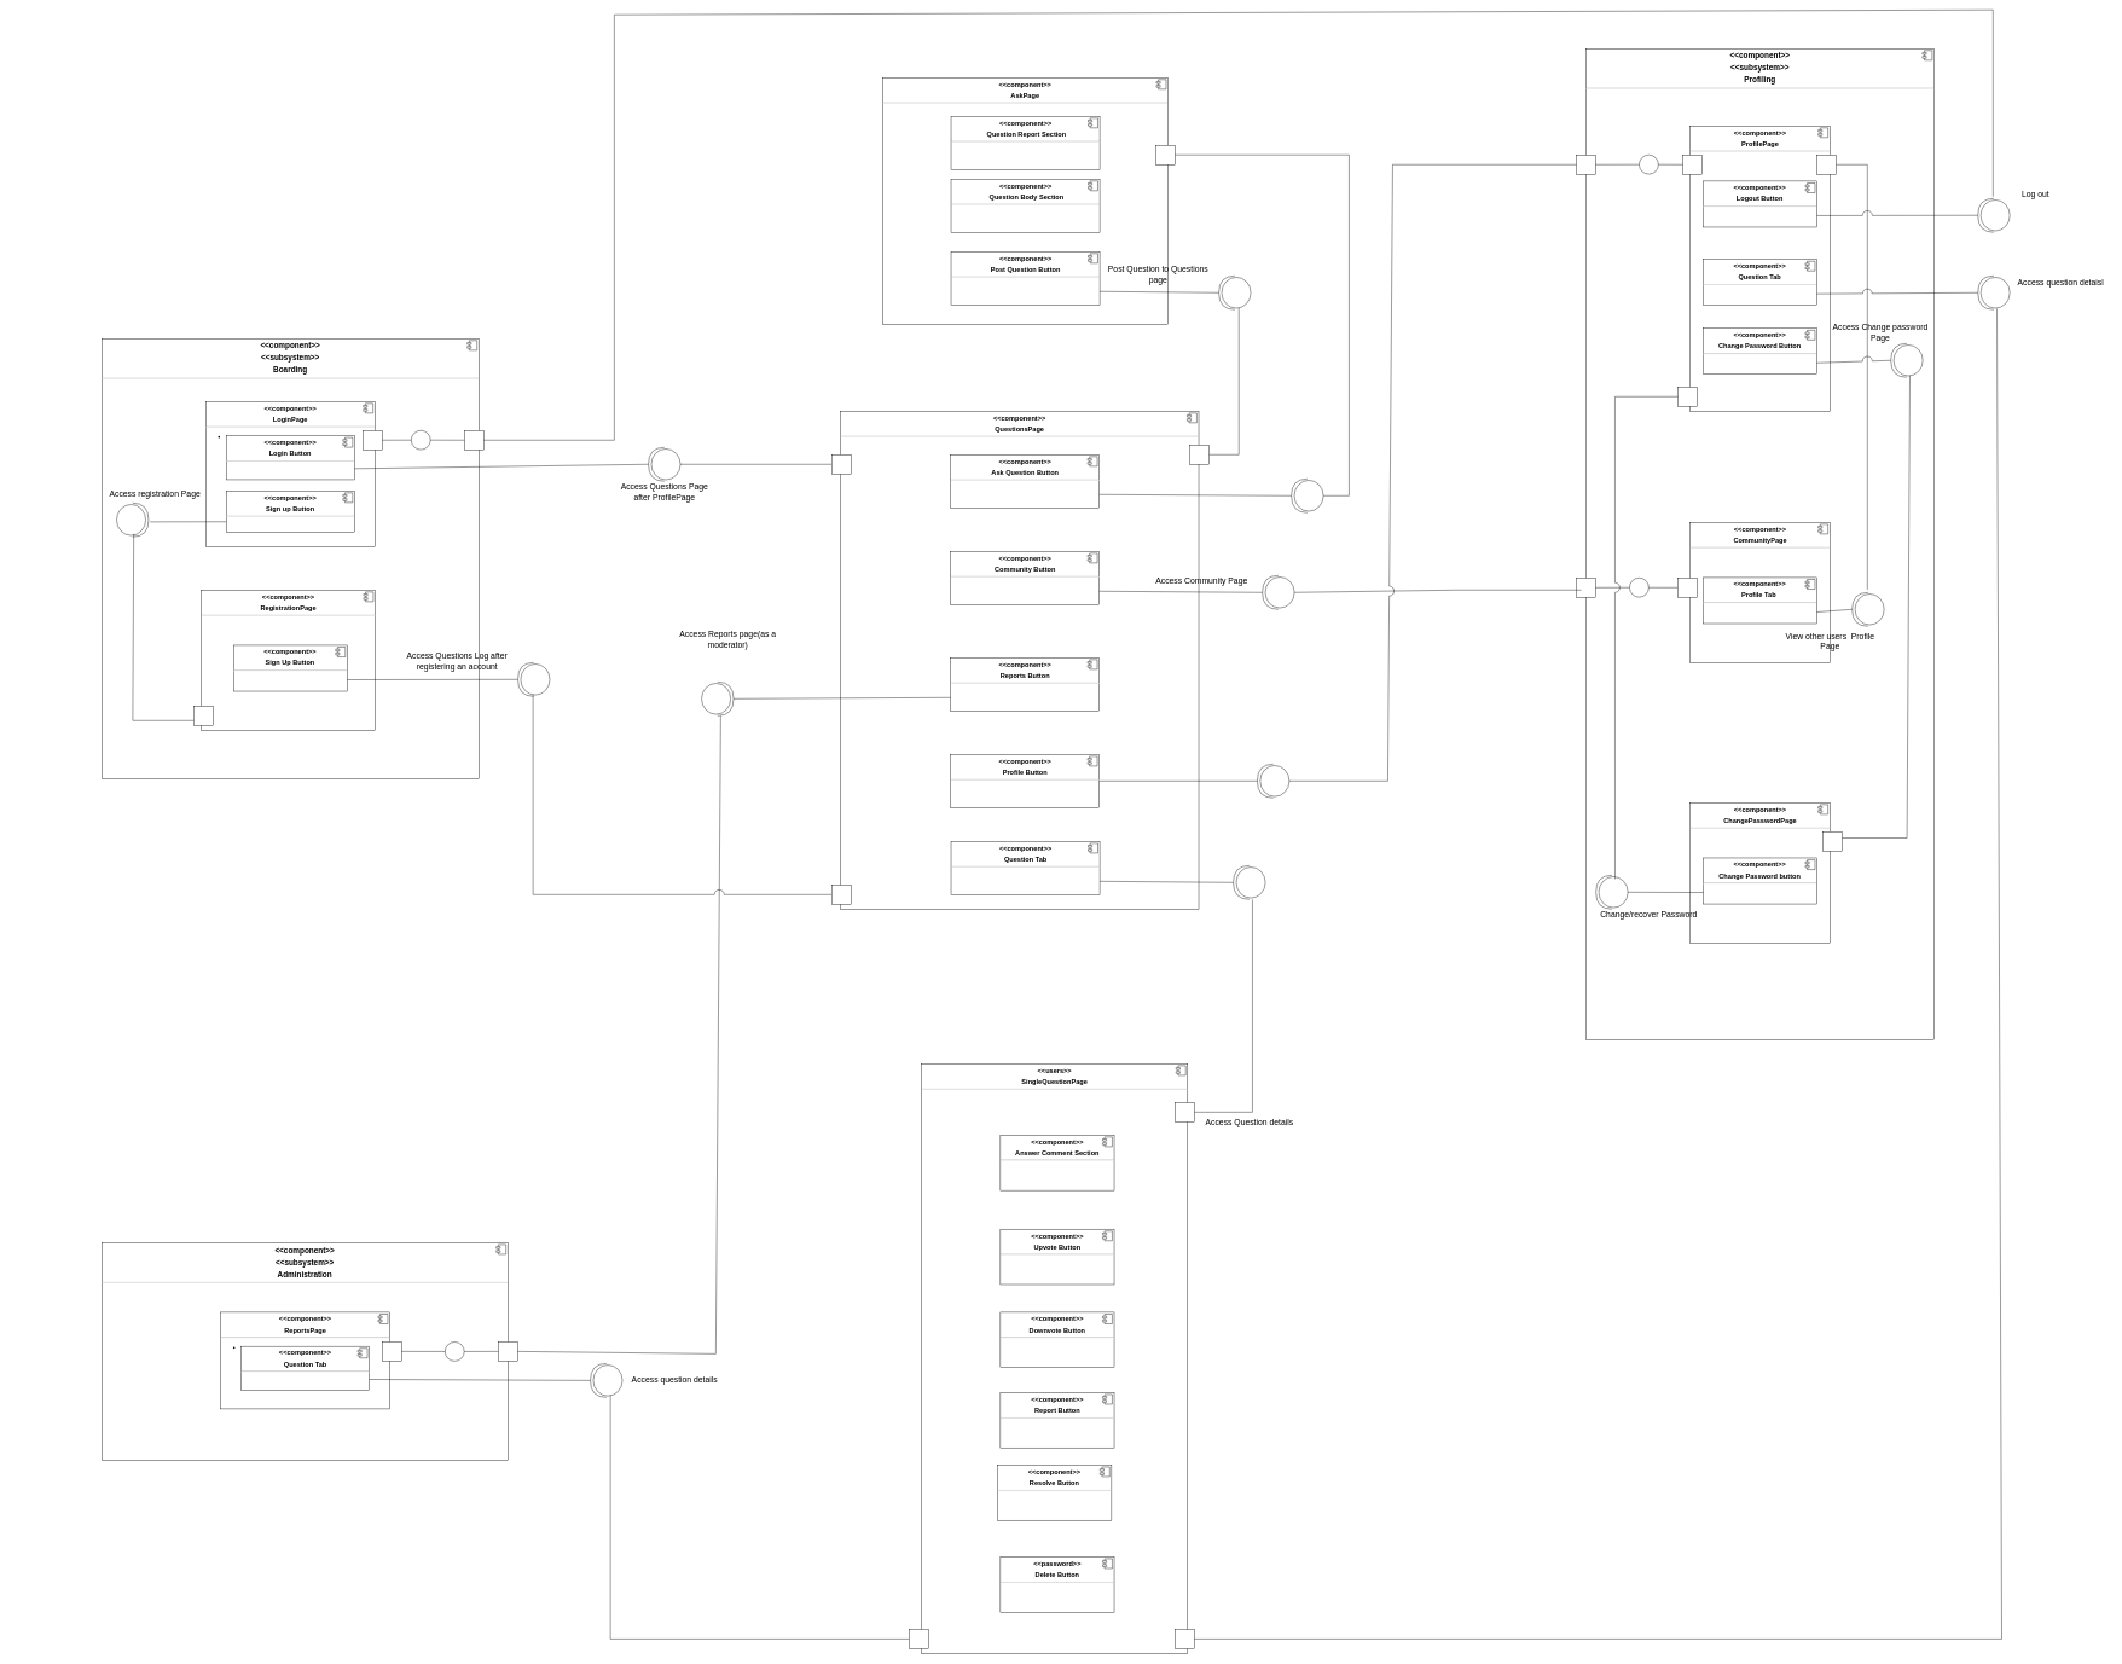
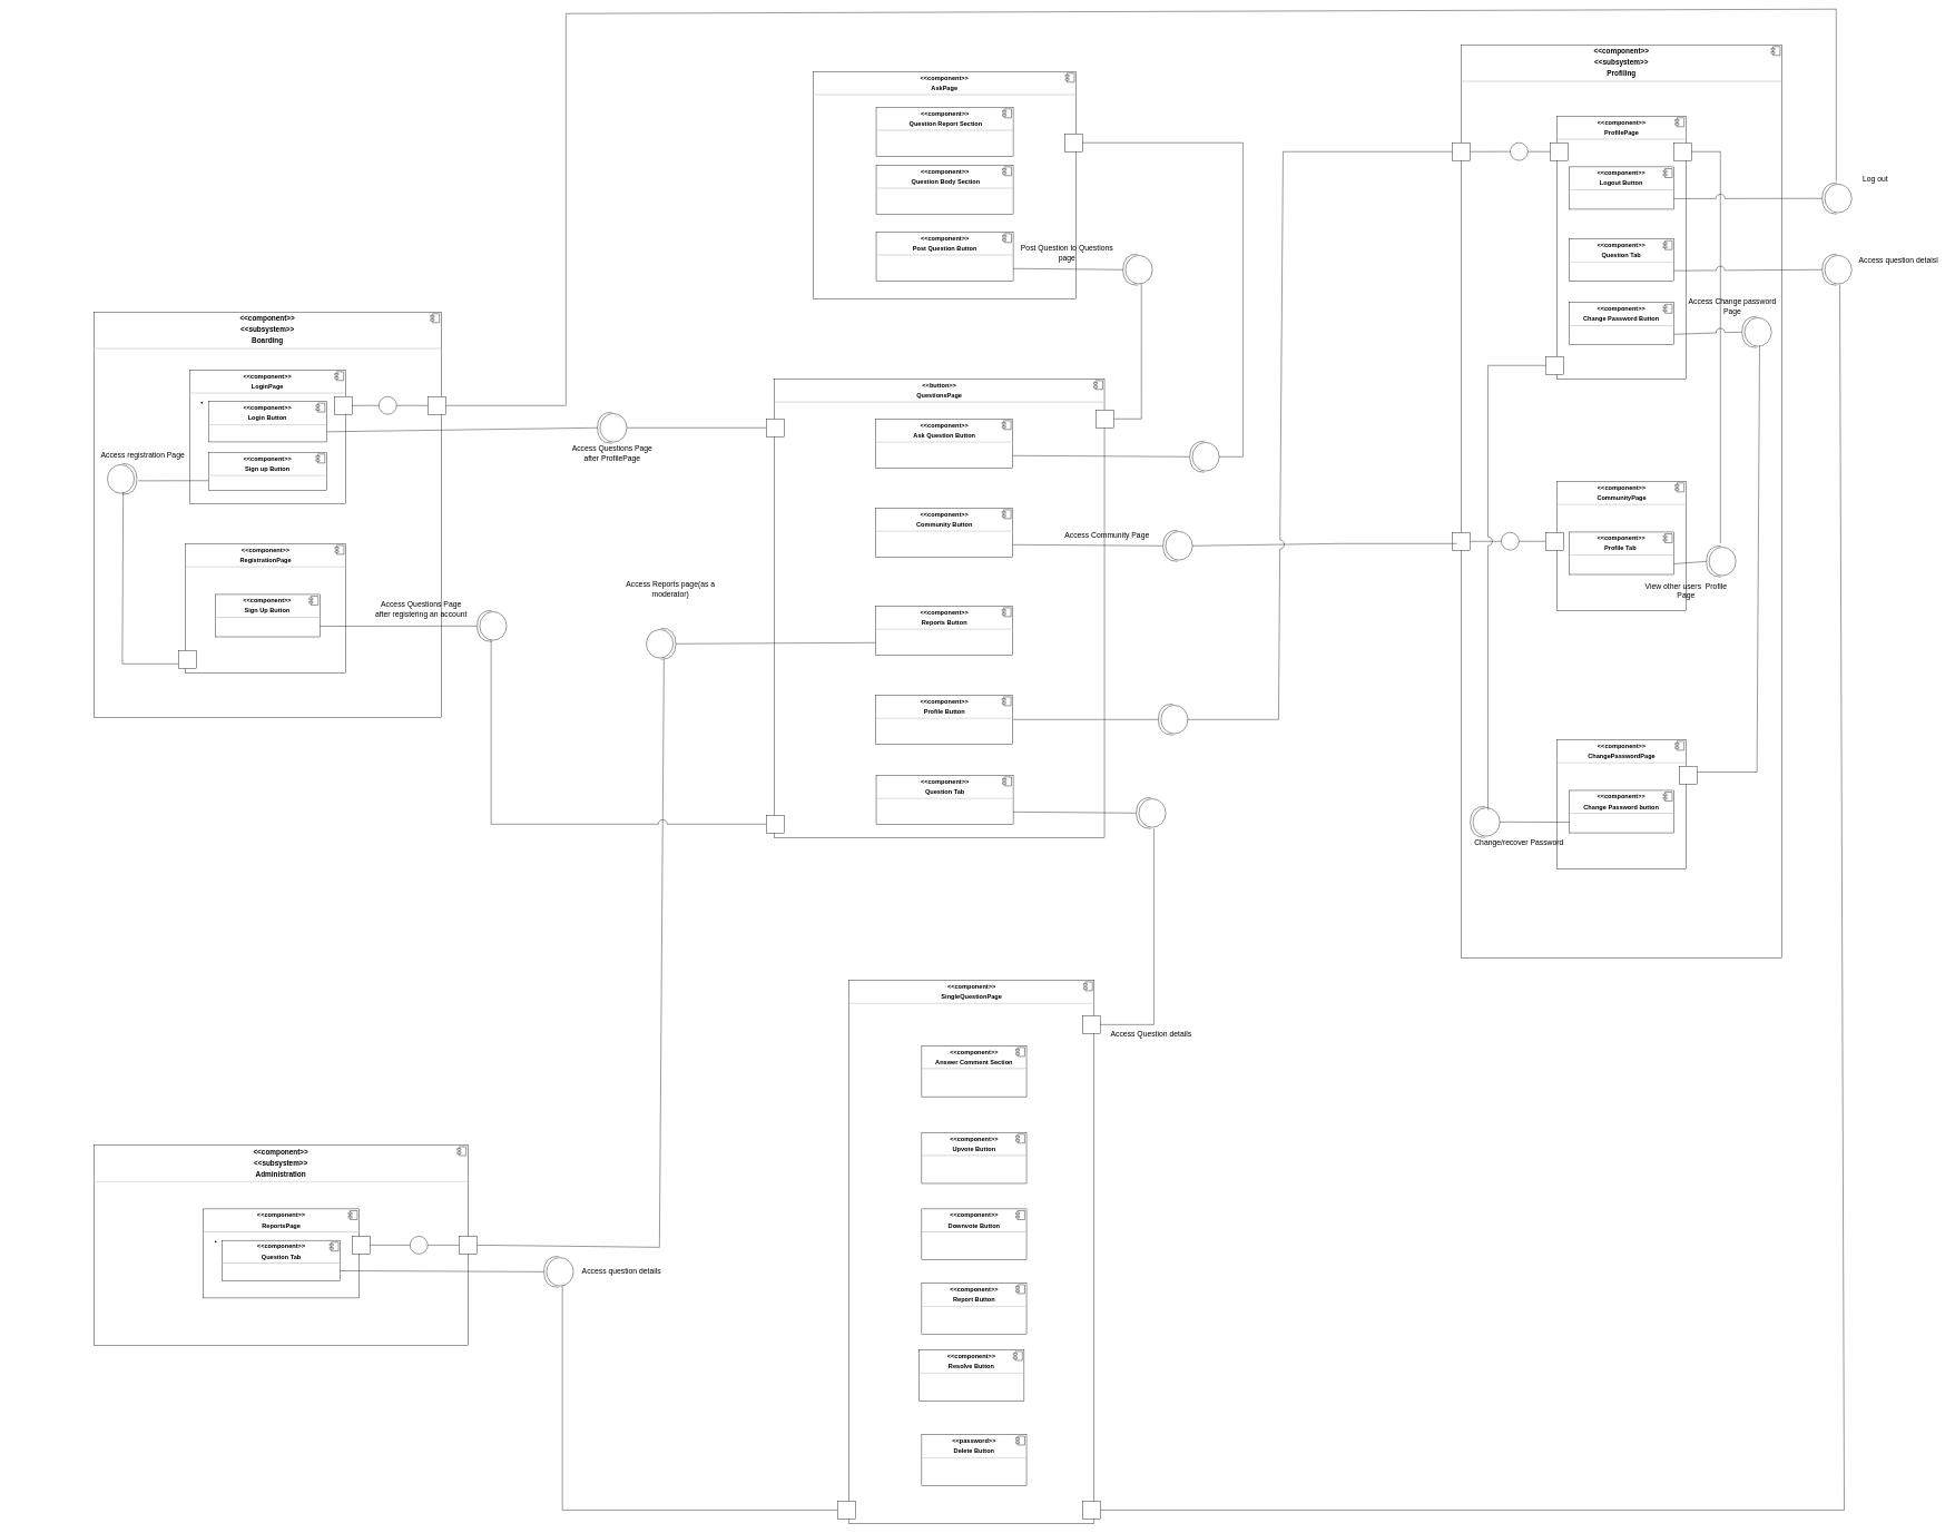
- <mxCell id="84" value="&lt;p style=&quot;margin:0px;margin-top:6px;text-align:center;&quot;&gt;&lt;b&gt;&lt;font style=&quot;font-size: 14px;&quot;&gt;&amp;lt;&amp;lt;component&amp;gt;&amp;gt;&lt;/font&gt;&lt;/b&gt;&lt;/p&gt;&lt;p style=&quot;margin:0px;margin-top:6px;text-align:center;&quot;&gt;&lt;b&gt;&lt;font style=&quot;font-size: 14px;&quot;&gt;QuestionsPage&lt;/font&gt;&lt;/b&gt;&lt;/p&gt;&lt;hr&gt;&lt;p style=&quot;margin:0px;margin-left:8px;&quot;&gt;&lt;br&gt;&lt;/p&gt;" style="align=left;overflow=fill;html=1;dropTarget=0;whiteSpace=wrap;" vertex="1" parent="1"><mxGeometry x="1738.23" y="850" width="740.77" height="1030" as="geometry" /></mxCell>
+ <mxCell id="84" value="&lt;p style=&quot;margin:0px;margin-top:6px;text-align:center;&quot;&gt;&lt;b&gt;&lt;font style=&quot;font-size: 14px;&quot;&gt;&amp;lt;&amp;lt;button&amp;gt;&amp;gt;&lt;/font&gt;&lt;/b&gt;&lt;/p&gt;&lt;p style=&quot;margin:0px;margin-top:6px;text-align:center;&quot;&gt;&lt;b&gt;&lt;font style=&quot;font-size: 14px;&quot;&gt;QuestionsPage&lt;/font&gt;&lt;/b&gt;&lt;/p&gt;&lt;hr&gt;&lt;p style=&quot;margin:0px;margin-left:8px;&quot;&gt;&lt;br&gt;&lt;/p&gt;" style="align=left;overflow=fill;html=1;dropTarget=0;whiteSpace=wrap;" vertex="1" parent="1"><mxGeometry x="1738.23" y="850" width="740.77" height="1030" as="geometry" /></mxCell>
- <mxCell id="179" value="&lt;font style=&quot;font-size: 17px;&quot;&gt;Access Questions Log after registering an account&lt;/font&gt;" style="text;html=1;strokeColor=none;fillColor=none;align=center;verticalAlign=middle;whiteSpace=wrap;rounded=0;fontSize=17;" vertex="1" parent="177"><mxGeometry x="-10" y="-24.46" width="210" height="45" as="geometry" /></mxCell>
+ <mxCell id="179" value="&lt;font style=&quot;font-size: 17px;&quot;&gt;Access Questions Page after registering an account&lt;/font&gt;" style="text;html=1;strokeColor=none;fillColor=none;align=center;verticalAlign=middle;whiteSpace=wrap;rounded=0;fontSize=17;" vertex="1" parent="177"><mxGeometry x="-10" y="-24.46" width="210" height="45" as="geometry" /></mxCell>
- <mxCell id="93" value="&lt;p style=&quot;margin:0px;margin-top:6px;text-align:center;&quot;&gt;&lt;b&gt;&lt;font style=&quot;font-size: 14px;&quot;&gt;&amp;lt;&amp;lt;users&amp;gt;&amp;gt;&lt;/font&gt;&lt;/b&gt;&lt;/p&gt;&lt;p style=&quot;margin:0px;margin-top:6px;text-align:center;&quot;&gt;&lt;b&gt;&lt;font style=&quot;font-size: 14px;&quot;&gt;SingleQuestionPage&lt;/font&gt;&lt;/b&gt;&lt;/p&gt;&lt;hr&gt;&lt;p style=&quot;margin:0px;margin-left:8px;&quot;&gt;&lt;br&gt;&lt;/p&gt;" style="align=left;overflow=fill;html=1;dropTarget=0;whiteSpace=wrap;" vertex="1" parent="92"><mxGeometry width="550" height="1220" as="geometry" /></mxCell>
+ <mxCell id="93" value="&lt;p style=&quot;margin:0px;margin-top:6px;text-align:center;&quot;&gt;&lt;b&gt;&lt;font style=&quot;font-size: 14px;&quot;&gt;&amp;lt;&amp;lt;component&amp;gt;&amp;gt;&lt;/font&gt;&lt;/b&gt;&lt;/p&gt;&lt;p style=&quot;margin:0px;margin-top:6px;text-align:center;&quot;&gt;&lt;b&gt;&lt;font style=&quot;font-size: 14px;&quot;&gt;SingleQuestionPage&lt;/font&gt;&lt;/b&gt;&lt;/p&gt;&lt;hr&gt;&lt;p style=&quot;margin:0px;margin-left:8px;&quot;&gt;&lt;br&gt;&lt;/p&gt;" style="align=left;overflow=fill;html=1;dropTarget=0;whiteSpace=wrap;" vertex="1" parent="92"><mxGeometry width="550" height="1220" as="geometry" /></mxCell>
